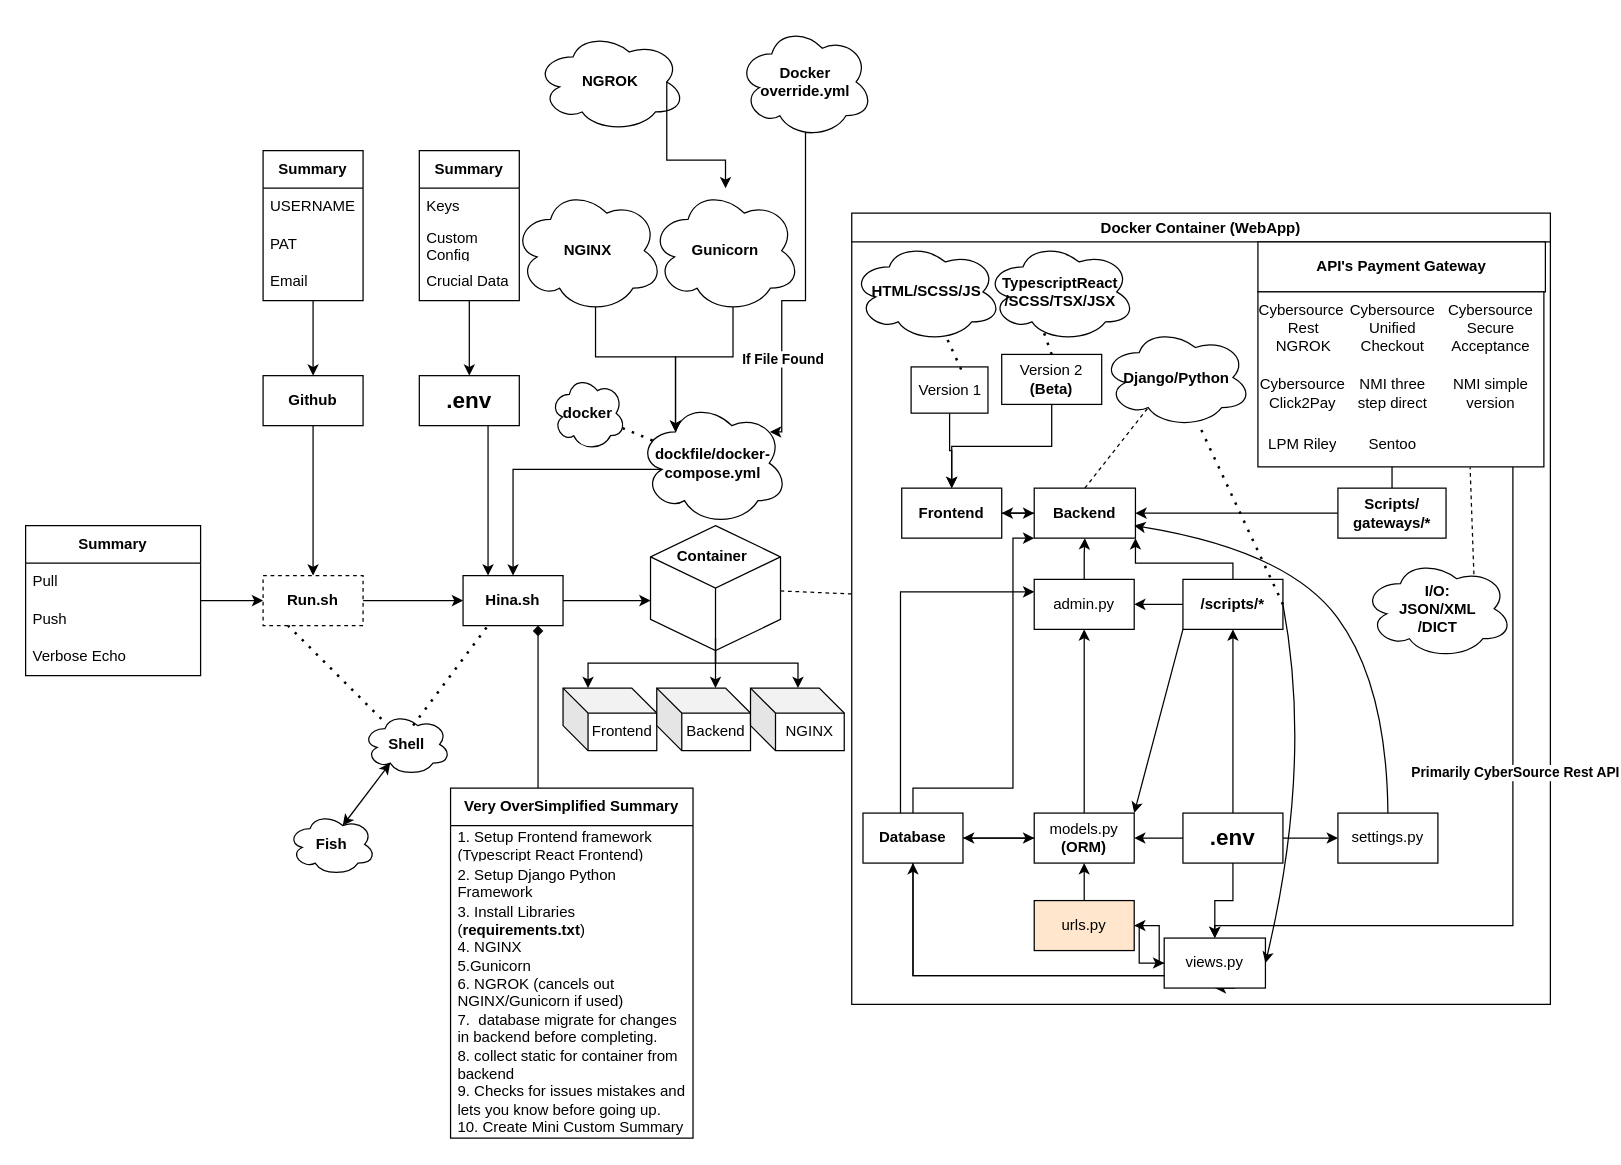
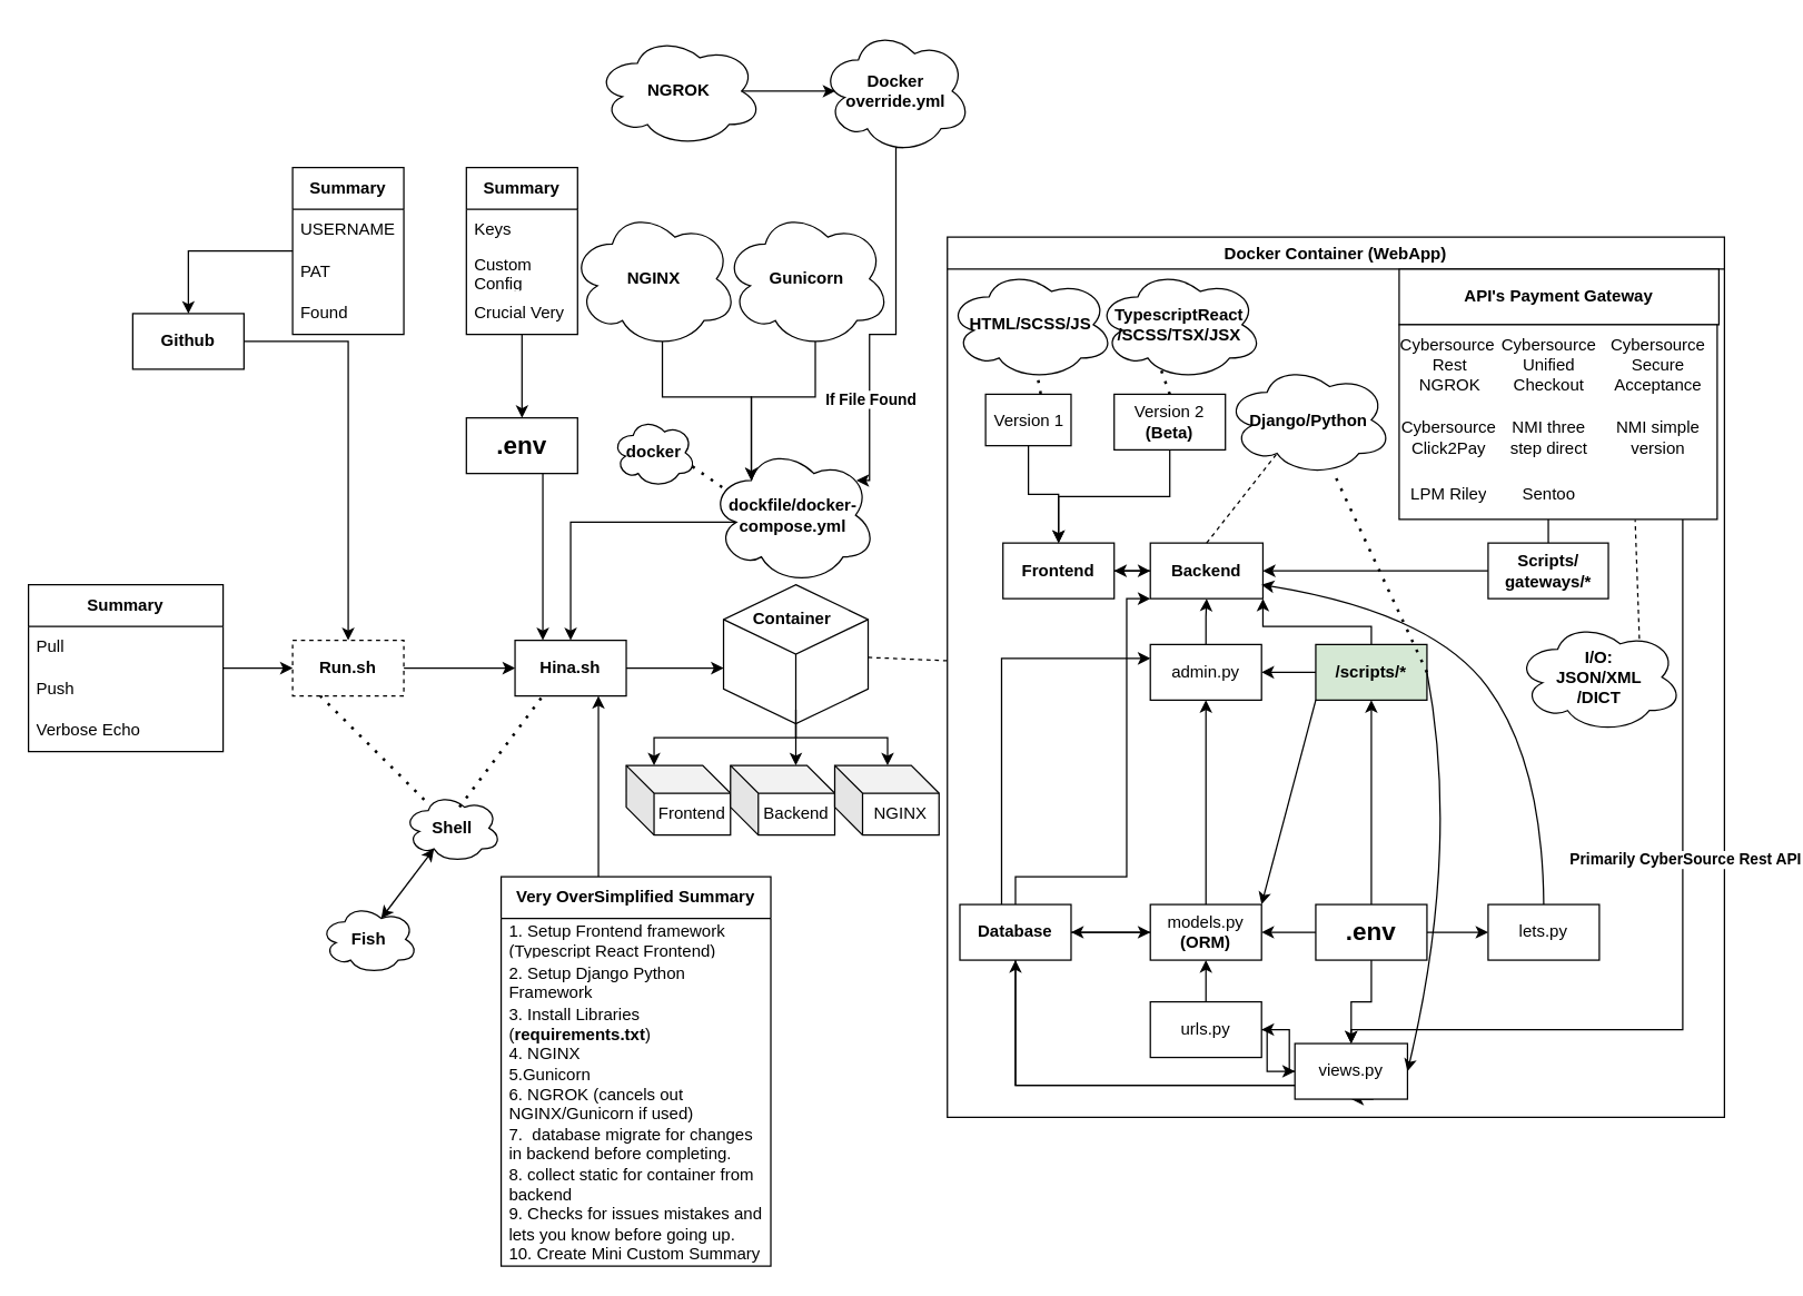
- <mxCell id="103" style="edgeStyle=orthogonalEdgeStyle;rounded=0;orthogonalLoop=1;jettySize=auto;html=1;exitX=0.875;exitY=0.5;exitDx=0;exitDy=0;exitPerimeter=0;" edge="1" parent="1" source="102" target="97"><mxGeometry relative="1" as="geometry" /></mxCell>
+ <mxCell id="103" style="edgeStyle=orthogonalEdgeStyle;rounded=0;orthogonalLoop=1;jettySize=auto;html=1;entryX=0.096;entryY=0.5;entryDx=0;entryDy=0;entryPerimeter=0;exitX=0.875;exitY=0.5;exitDx=0;exitDy=0;exitPerimeter=0;" edge="1" parent="1" source="102" target="101"><mxGeometry relative="1" as="geometry" /></mxCell>
- <mxCell id="84" value="Email" style="text;strokeColor=none;fillColor=none;align=left;verticalAlign=middle;spacingLeft=4;spacingRight=4;overflow=hidden;points=[[0,0.5],[1,0.5]];portConstraint=eastwest;rotatable=0;whiteSpace=wrap;html=1;" vertex="1" parent="81"><mxGeometry y="90" width="80" height="30" as="geometry" /></mxCell>
+ <mxCell id="84" value="Found" style="text;strokeColor=none;fillColor=none;align=left;verticalAlign=middle;spacingLeft=4;spacingRight=4;overflow=hidden;points=[[0,0.5],[1,0.5]];portConstraint=eastwest;rotatable=0;whiteSpace=wrap;html=1;" vertex="1" parent="81"><mxGeometry y="90" width="80" height="30" as="geometry" /></mxCell>
- <mxCell id="89" value="Crucial Data" style="text;strokeColor=none;fillColor=none;align=left;verticalAlign=middle;spacingLeft=4;spacingRight=4;overflow=hidden;points=[[0,0.5],[1,0.5]];portConstraint=eastwest;rotatable=0;whiteSpace=wrap;html=1;" vertex="1" parent="86"><mxGeometry y="90" width="80" height="30" as="geometry" /></mxCell>
+ <mxCell id="89" value="Crucial Very" style="text;strokeColor=none;fillColor=none;align=left;verticalAlign=middle;spacingLeft=4;spacingRight=4;overflow=hidden;points=[[0,0.5],[1,0.5]];portConstraint=eastwest;rotatable=0;whiteSpace=wrap;html=1;" vertex="1" parent="86"><mxGeometry y="90" width="80" height="30" as="geometry" /></mxCell>
- <mxCell id="19" value="&lt;div&gt;Version 1&lt;/div&gt;" style="rounded=0;whiteSpace=wrap;html=1;" vertex="1" parent="13"><mxGeometry x="47.5" y="123" width="61.5" height="37" as="geometry" /></mxCell>
+ <mxCell id="19" value="&lt;div&gt;Version 1&lt;/div&gt;" style="rounded=0;whiteSpace=wrap;html=1;" vertex="1" parent="13"><mxGeometry x="27.5" y="113" width="61.5" height="37" as="geometry" /></mxCell>
- <mxCell id="7" value="&lt;div&gt;&lt;b&gt;Github&lt;/b&gt;&lt;/div&gt;" style="rounded=0;whiteSpace=wrap;html=1;" vertex="1" parent="1"><mxGeometry x="210" y="300" width="80" height="40" as="geometry" /></mxCell>
+ <mxCell id="7" value="&lt;div&gt;&lt;b&gt;Github&lt;/b&gt;&lt;/div&gt;" style="rounded=0;whiteSpace=wrap;html=1;" vertex="1" parent="1"><mxGeometry x="95" y="225" width="80" height="40" as="geometry" /></mxCell>
- <mxCell id="106" value="&lt;b&gt;docker&lt;/b&gt;" style="ellipse;shape=cloud;whiteSpace=wrap;html=1;" vertex="1" parent="1"><mxGeometry x="440" y="300" width="60" height="60" as="geometry" /></mxCell>
+ <mxCell id="106" value="&lt;b&gt;docker&lt;/b&gt;" style="ellipse;shape=cloud;whiteSpace=wrap;html=1;" vertex="1" parent="1"><mxGeometry x="440" y="300" width="60" height="50" as="geometry" /></mxCell>
- <mxCell id="64" value="&lt;div&gt;&lt;b&gt;/scripts/*&lt;/b&gt;&lt;/div&gt;" style="rounded=0;whiteSpace=wrap;html=1;" vertex="1" parent="13"><mxGeometry x="265" y="293" width="80" height="40" as="geometry" /></mxCell>
+ <mxCell id="64" value="&lt;div&gt;&lt;b&gt;/scripts/*&lt;/b&gt;&lt;/div&gt;" style="rounded=0;whiteSpace=wrap;html=1;fillColor=#d5e8d4;" vertex="1" parent="13"><mxGeometry x="265" y="293" width="80" height="40" as="geometry" /></mxCell>
- <mxCell id="8" style="edgeStyle=orthogonalEdgeStyle;rounded=0;orthogonalLoop=1;jettySize=auto;html=1;entryX=0.75;entryY=1;entryDx=0;entryDy=0;endArrow=diamond;" edge="1" parent="1" source="9" target="92"><mxGeometry relative="1" as="geometry"><Array as="points"><mxPoint x="430" y="570" /><mxPoint x="430" y="570" /></Array></mxGeometry></mxCell>
+ <mxCell id="8" style="edgeStyle=orthogonalEdgeStyle;rounded=0;orthogonalLoop=1;jettySize=auto;html=1;entryX=0.75;entryY=1;entryDx=0;entryDy=0;" edge="1" parent="1" source="9" target="92"><mxGeometry relative="1" as="geometry"><Array as="points"><mxPoint x="430" y="570" /><mxPoint x="430" y="570" /></Array></mxGeometry></mxCell>
- <mxCell id="61" value="&lt;div&gt;settings.py&lt;/div&gt;" style="rounded=0;whiteSpace=wrap;html=1;" vertex="1" parent="13"><mxGeometry x="389" y="480" width="80" height="40" as="geometry" /></mxCell>
+ <mxCell id="61" value="&lt;div&gt;lets.py&lt;/div&gt;" style="rounded=0;whiteSpace=wrap;html=1;" vertex="1" parent="13"><mxGeometry x="389" y="480" width="80" height="40" as="geometry" /></mxCell>
- <mxCell id="22" value="urls.py" style="rounded=0;whiteSpace=wrap;html=1;fillColor=#ffe6cc;" vertex="1" parent="13"><mxGeometry x="146" y="550" width="80" height="40" as="geometry" /></mxCell>
+ <mxCell id="22" value="urls.py" style="rounded=0;whiteSpace=wrap;html=1;" vertex="1" parent="13"><mxGeometry x="146" y="550" width="80" height="40" as="geometry" /></mxCell>
